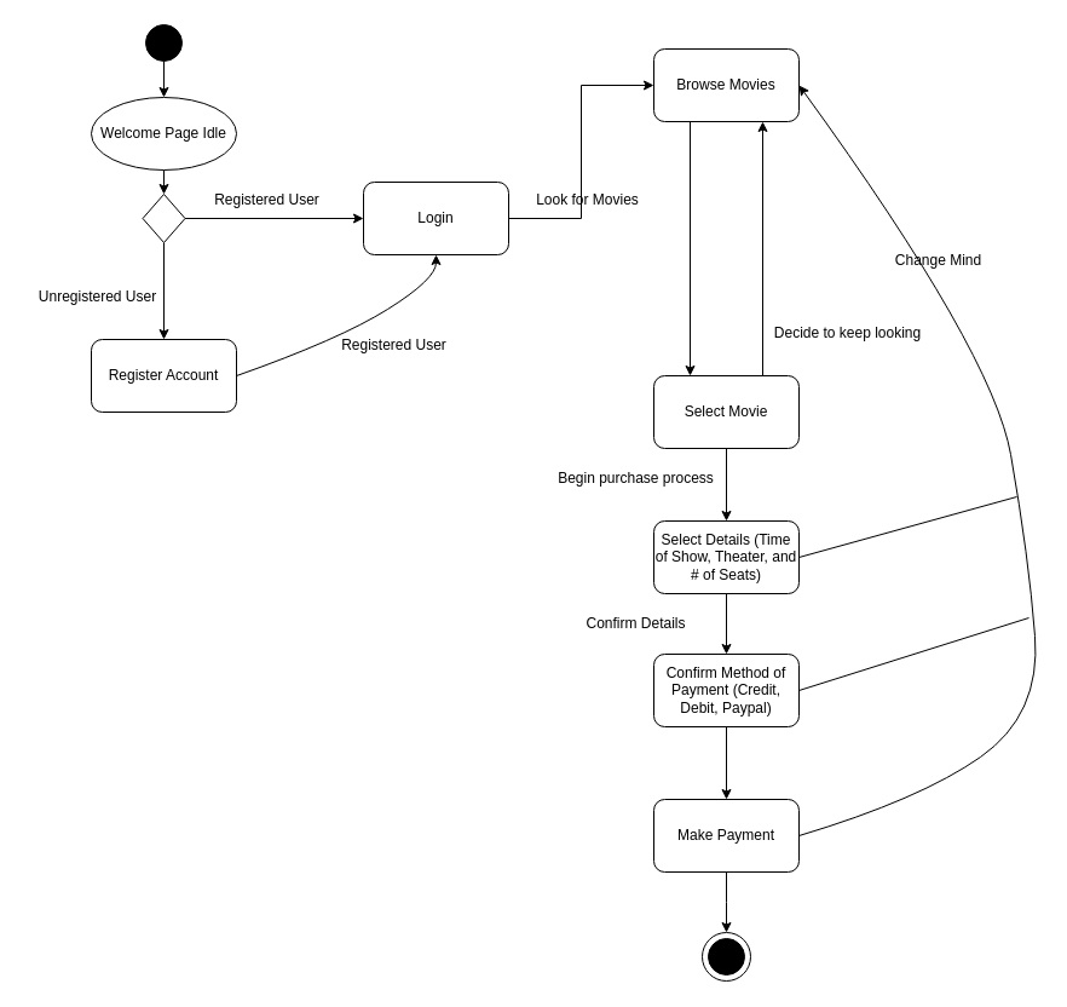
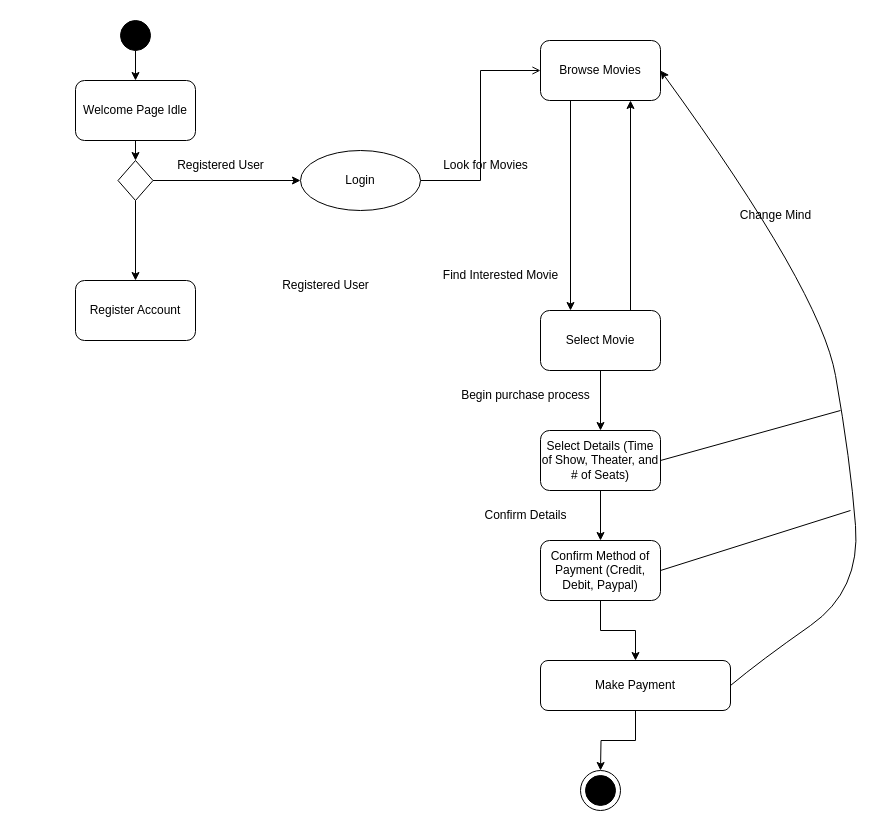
- <mxCell id="11" style="edgeStyle=orthogonalEdgeStyle;rounded=0;orthogonalLoop=1;jettySize=auto;html=1;exitX=1;exitY=0.5;exitDx=0;exitDy=0;entryX=0;entryY=0.5;entryDx=0;entryDy=0;" edge="1" parent="1" source="12" target="17"><mxGeometry relative="1" as="geometry" /></mxCell>
+ <mxCell id="11" style="edgeStyle=orthogonalEdgeStyle;rounded=0;orthogonalLoop=1;jettySize=auto;html=1;exitX=1;exitY=0.5;exitDx=0;exitDy=0;entryX=0;entryY=0.5;entryDx=0;entryDy=0;endArrow=open;" edge="1" parent="1" source="12" target="17"><mxGeometry relative="1" as="geometry" /></mxCell>
- <mxCell id="5" value="Welcome Page Idle" style="ellipse;whiteSpace=wrap;html=1;" vertex="1" parent="1"><mxGeometry x="75" y="80" width="120" height="60" as="geometry" /></mxCell>
+ <mxCell id="5" value="Welcome Page Idle" style="rounded=1;whiteSpace=wrap;html=1;" vertex="1" parent="1"><mxGeometry x="75" y="80" width="120" height="60" as="geometry" /></mxCell>
- <mxCell id="12" value="Login" style="rounded=1;whiteSpace=wrap;html=1;" vertex="1" parent="1"><mxGeometry x="300" y="150" width="120" height="60" as="geometry" /></mxCell>
+ <mxCell id="12" value="Login" style="ellipse;whiteSpace=wrap;html=1;" vertex="1" parent="1"><mxGeometry x="300" y="150" width="120" height="60" as="geometry" /></mxCell>
- <mxCell id="10" value="Unregistered User" style="text;html=1;align=center;verticalAlign=middle;resizable=0;points=[];autosize=1;strokeColor=none;fillColor=none;" vertex="1" parent="1"><mxGeometry x="20" y="230" width="120" height="30" as="geometry" /></mxCell>
- <mxCell id="14" value="" style="curved=1;endArrow=classic;html=1;rounded=0;exitX=1;exitY=0.5;exitDx=0;exitDy=0;entryX=0.5;entryY=1;entryDx=0;entryDy=0;" edge="1" parent="1" source="9" target="12"><mxGeometry width="50" height="50" relative="1" as="geometry"><mxPoint x="460" y="350" as="sourcePoint" /><mxPoint x="510" y="300" as="targetPoint" /><Array as="points"><mxPoint x="280" y="280" /><mxPoint x="360" y="230" /></Array></mxGeometry></mxCell>
+ <mxCell id="22" value="Find Interested Movie" style="text;html=1;align=center;verticalAlign=middle;resizable=0;points=[];autosize=1;strokeColor=none;fillColor=none;" vertex="1" parent="1"><mxGeometry x="430" y="260" width="140" height="30" as="geometry" /></mxCell>
- <mxCell id="23" value="Decide to keep looking" style="text;html=1;align=center;verticalAlign=middle;resizable=0;points=[];autosize=1;strokeColor=none;fillColor=none;" vertex="1" parent="1"><mxGeometry x="630" y="260" width="140" height="30" as="geometry" /></mxCell>
- <mxCell id="28" value="Make Payment" style="rounded=1;whiteSpace=wrap;html=1;" vertex="1" parent="1"><mxGeometry x="540" y="660" width="120" height="60" as="geometry" /></mxCell>
+ <mxCell id="28" value="Make Payment" style="rounded=1;whiteSpace=wrap;html=1;" vertex="1" parent="1"><mxGeometry x="540" y="660" width="190" height="50" as="geometry" /></mxCell>
